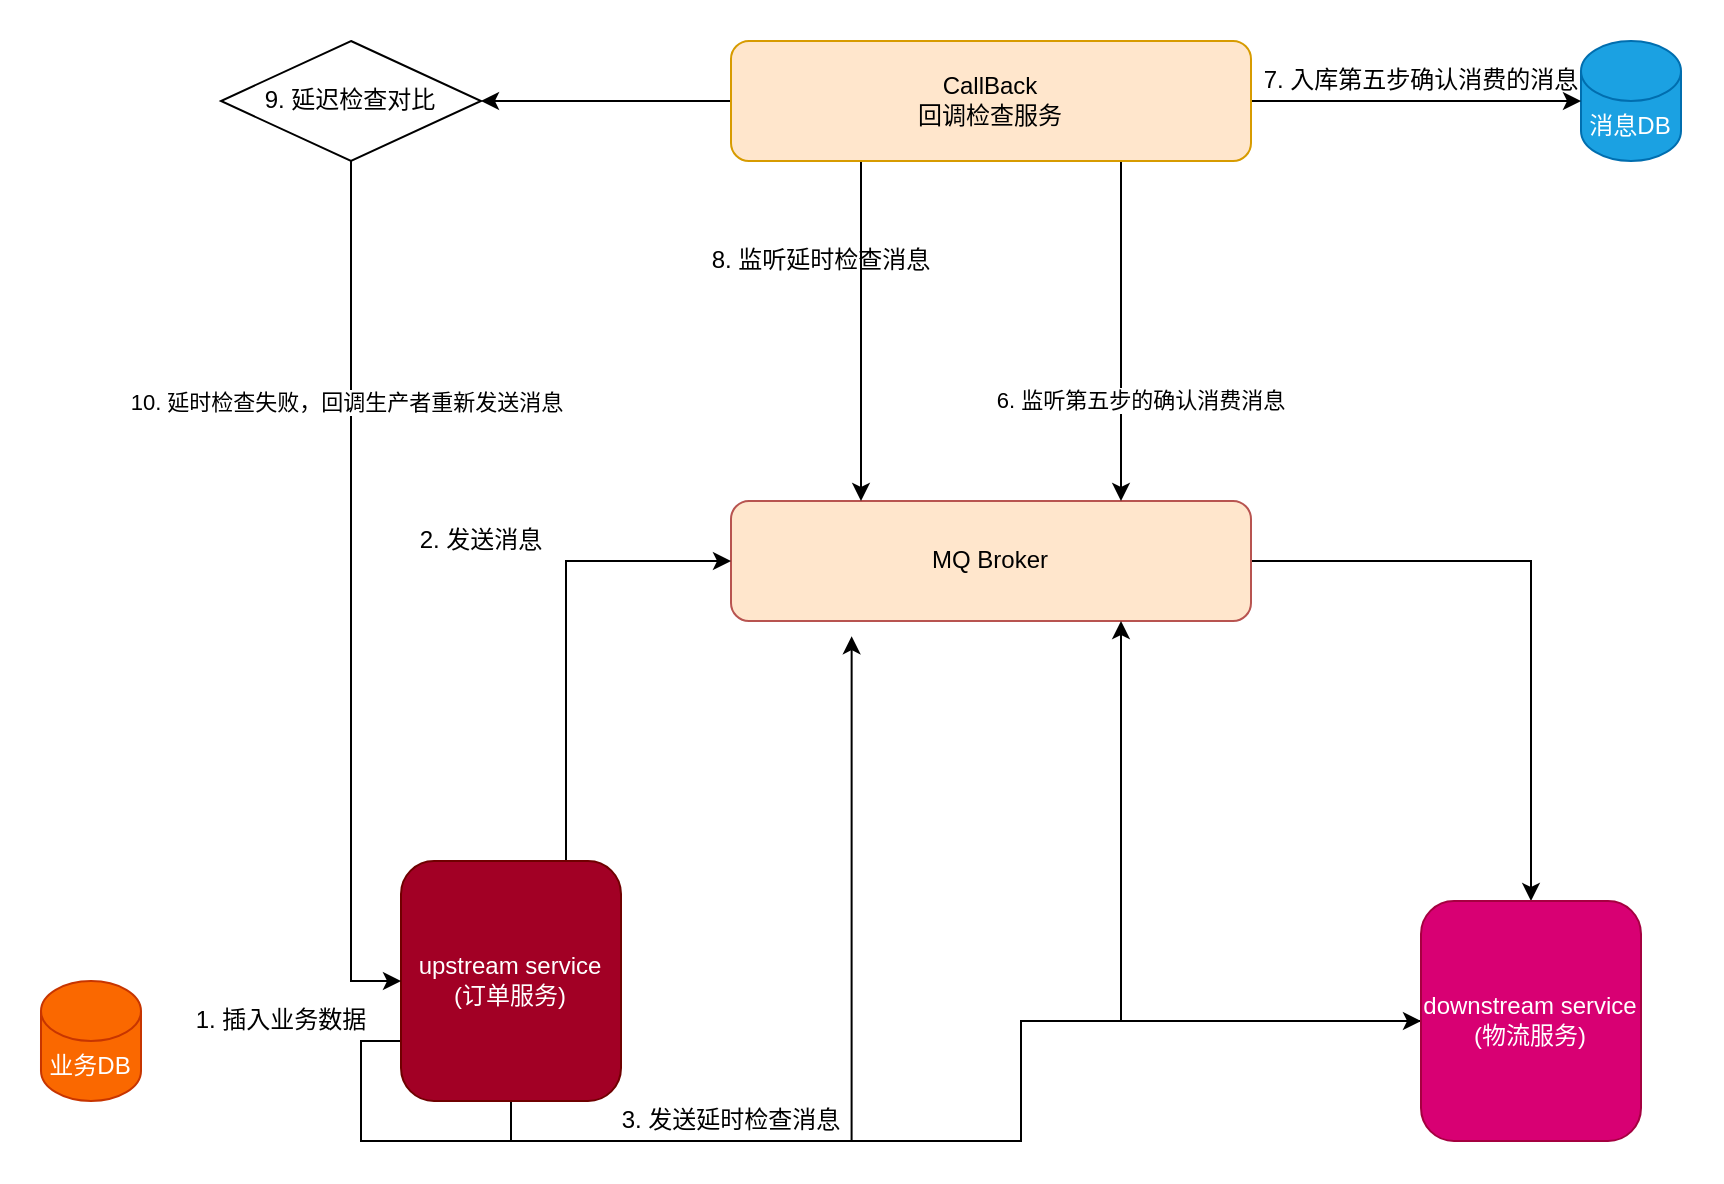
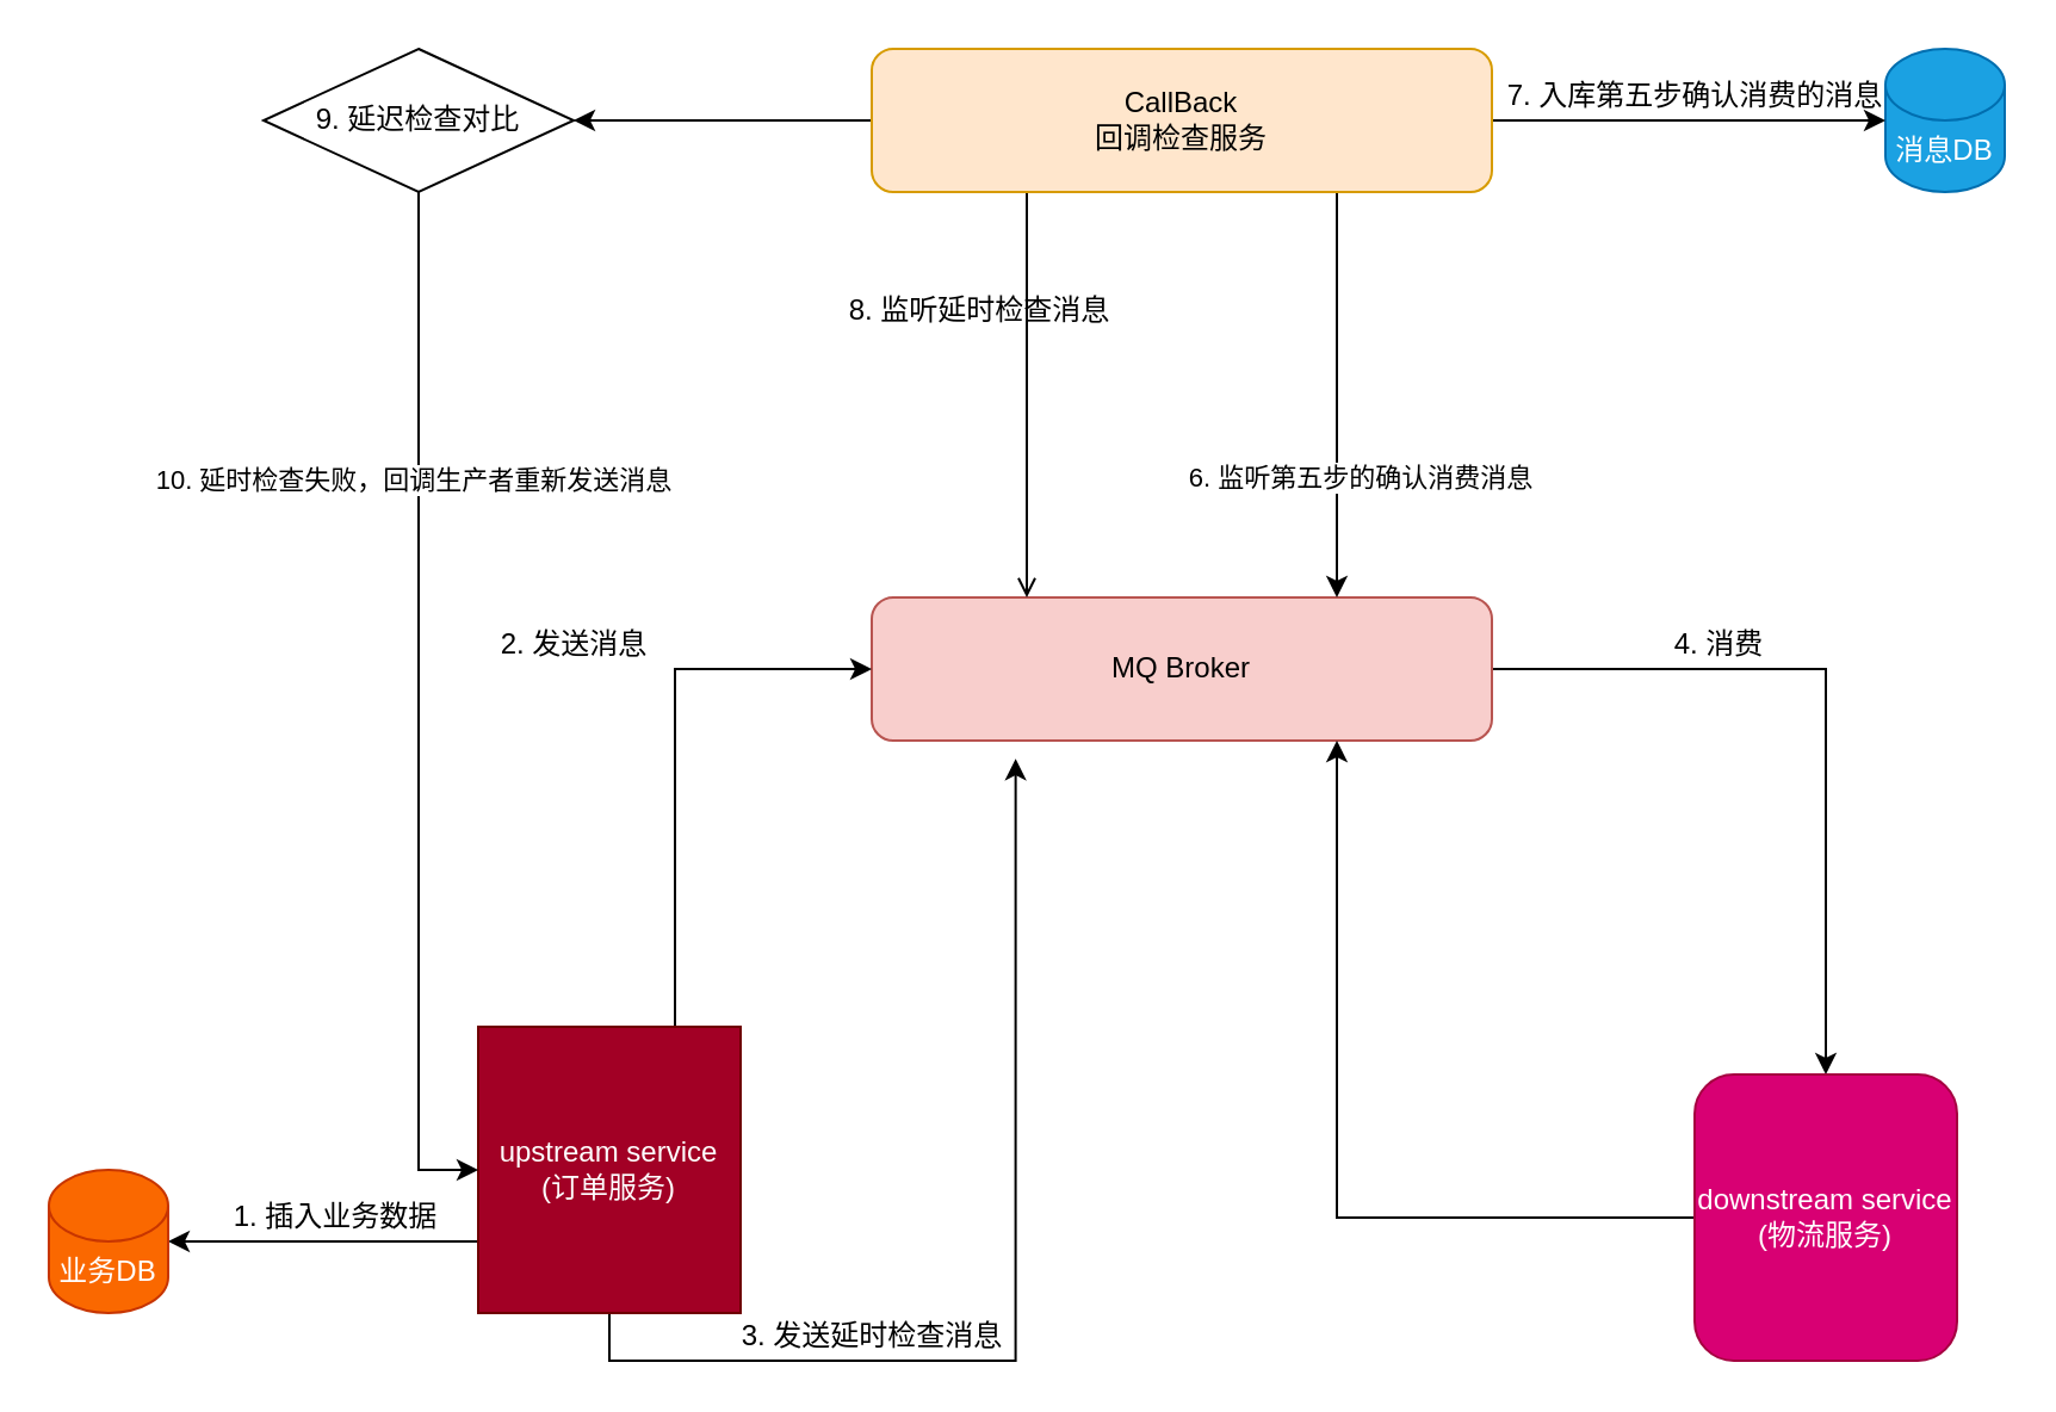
- <mxCell id="18" style="edgeStyle=orthogonalEdgeStyle;rounded=0;orthogonalLoop=1;jettySize=auto;html=1;exitX=0.25;exitY=1;exitDx=0;exitDy=0;entryX=0.25;entryY=0;entryDx=0;entryDy=0;" edge="1" parent="1" source="20" target="3"><mxGeometry relative="1" as="geometry" /></mxCell>
+ <mxCell id="18" style="edgeStyle=orthogonalEdgeStyle;rounded=0;orthogonalLoop=1;jettySize=auto;html=1;exitX=0.25;exitY=1;exitDx=0;exitDy=0;entryX=0.25;entryY=0;entryDx=0;entryDy=0;endArrow=open;" edge="1" parent="1" source="20" target="3"><mxGeometry relative="1" as="geometry" /></mxCell>
+ <mxCell id="15" value="4. 消费" style="text;html=1;align=center;verticalAlign=middle;resizable=0;points=[];autosize=1;" vertex="1" parent="1"><mxGeometry x="695" y="260" width="50" height="20" as="geometry" /></mxCell>
- <mxCell id="3" value="MQ Broker" style="rounded=1;whiteSpace=wrap;html=1;fillColor=#ffe6cc;strokeColor=#b85450;" vertex="1" parent="1"><mxGeometry x="365" y="250" width="260" height="60" as="geometry" /></mxCell>
+ <mxCell id="3" value="MQ Broker" style="rounded=1;whiteSpace=wrap;html=1;fillColor=#f8cecc;strokeColor=#b85450;" vertex="1" parent="1"><mxGeometry x="365" y="250" width="260" height="60" as="geometry" /></mxCell>
- <mxCell id="7" value="upstream service&lt;br&gt;(订单服务)" style="rounded=1;whiteSpace=wrap;html=1;fillColor=#a20025;strokeColor=#6F0000;fontColor=#ffffff;" vertex="1" parent="1"><mxGeometry x="200" y="430" width="110" height="120" as="geometry" /></mxCell>
+ <mxCell id="7" value="upstream service&lt;br&gt;(订单服务)" style="whiteSpace=wrap;html=1;fillColor=#a20025;strokeColor=#6F0000;fontColor=#ffffff;rounded=0;" vertex="1" parent="1"><mxGeometry x="200" y="430" width="110" height="120" as="geometry" /></mxCell>
- <mxCell id="4" style="edgeStyle=orthogonalEdgeStyle;rounded=0;orthogonalLoop=1;jettySize=auto;html=1;exitX=0;exitY=0.75;exitDx=0;exitDy=0;" edge="1" parent="1" source="7" target="11"><mxGeometry relative="1" as="geometry" /></mxCell>
+ <mxCell id="4" style="edgeStyle=orthogonalEdgeStyle;rounded=0;orthogonalLoop=1;jettySize=auto;html=1;entryX=1;entryY=0.5;entryDx=0;entryDy=0;entryPerimeter=0;exitX=0;exitY=0.75;exitDx=0;exitDy=0;" edge="1" parent="1" source="7" target="8"><mxGeometry relative="1" as="geometry" /></mxCell>
